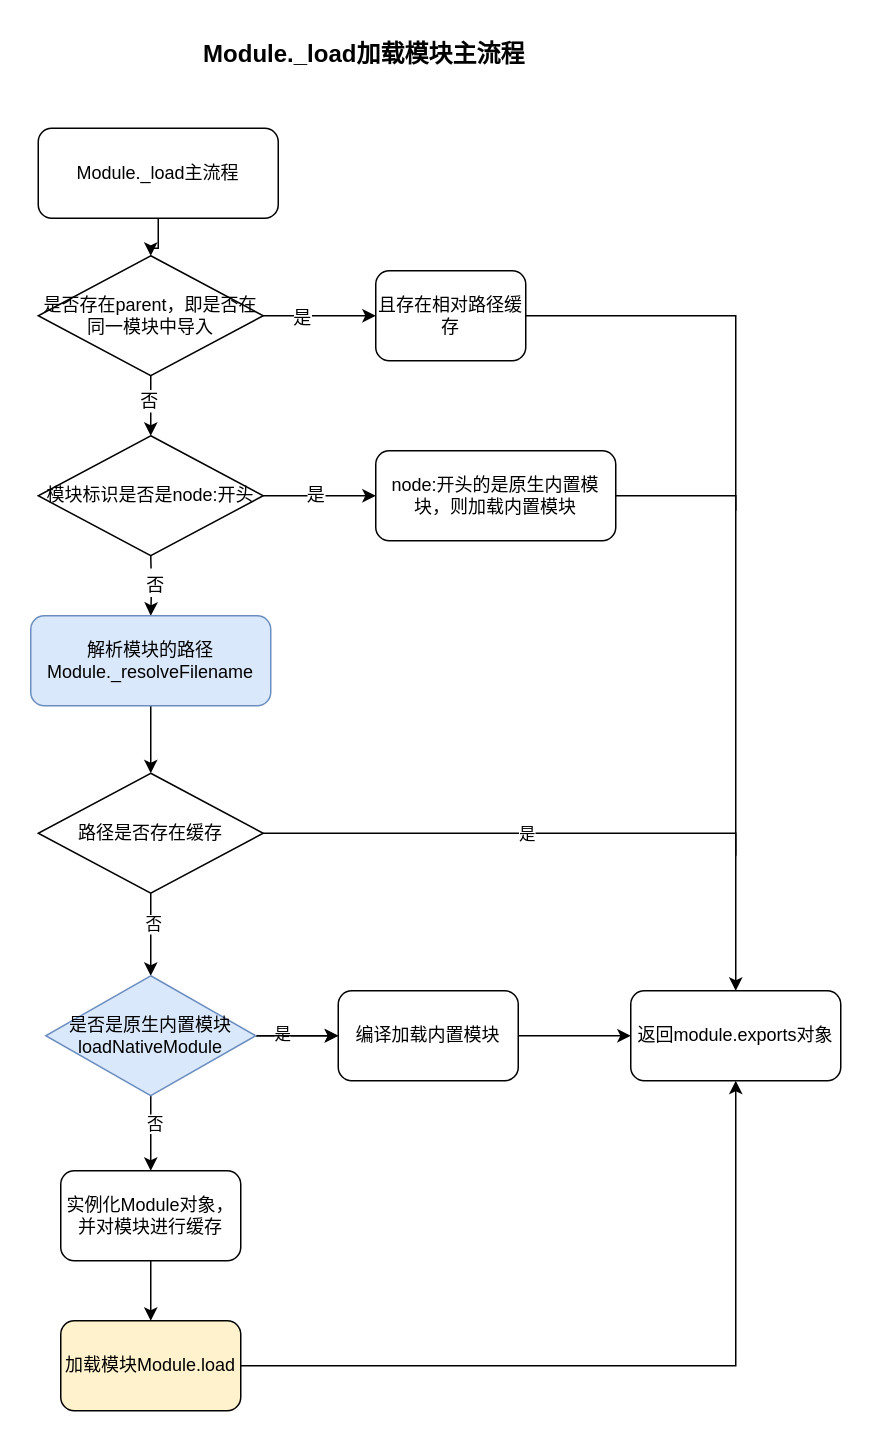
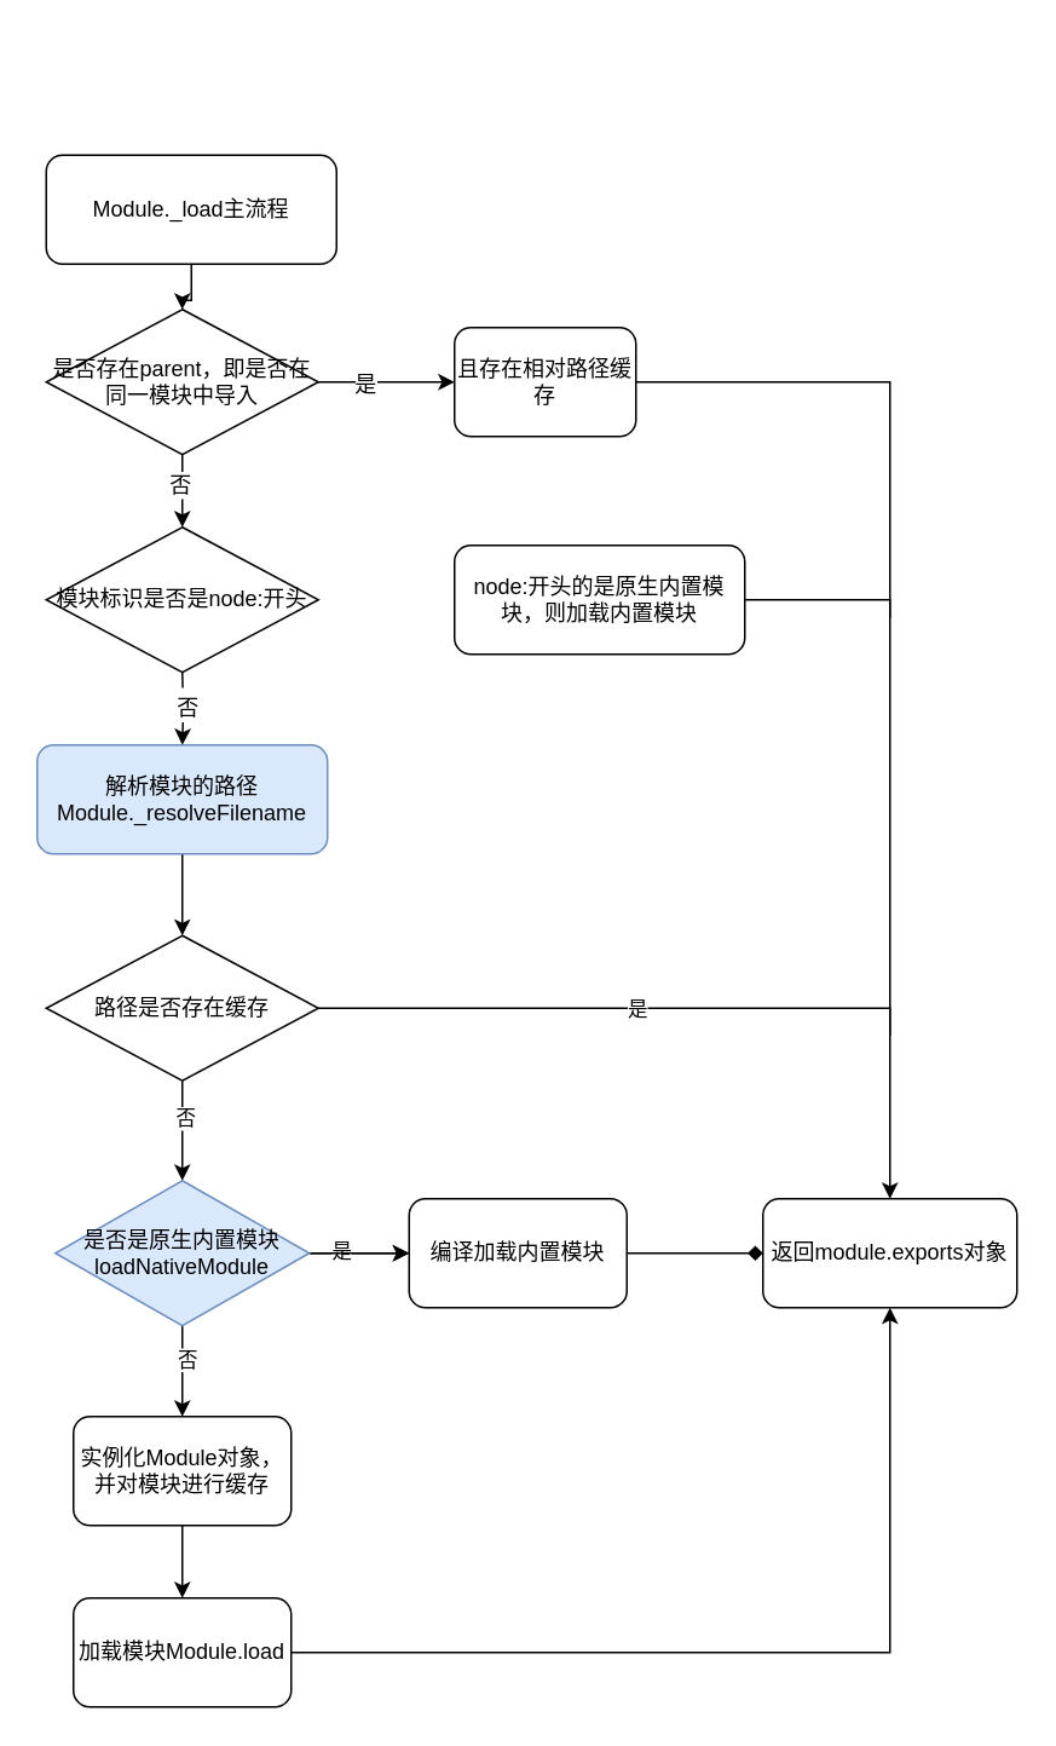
- <mxCell id="22" value="&lt;b&gt;&lt;font style=&quot;font-size: 16px;&quot;&gt;Module._load加载模块主流程&lt;/font&gt;&lt;/b&gt;" style="text;html=1;strokeColor=none;fillColor=none;align=center;verticalAlign=middle;whiteSpace=wrap;rounded=0;" parent="1" vertex="1"><mxGeometry x="120" y="20" width="245" height="30" as="geometry" /></mxCell>
- <mxCell id="27" value="" style="edgeStyle=orthogonalEdgeStyle;rounded=0;orthogonalLoop=1;jettySize=auto;html=1;fontSize=12;" parent="1" source="29" target="30" edge="1"><mxGeometry relative="1" as="geometry" /></mxCell>
- <mxCell id="28" value="是" style="edgeLabel;html=1;align=center;verticalAlign=middle;resizable=0;points=[];fontSize=12;" parent="27" vertex="1" connectable="0"><mxGeometry x="-0.106" y="2" relative="1" as="geometry"><mxPoint y="1" as="offset" /></mxGeometry></mxCell>
- <mxCell id="23" value="" style="edgeStyle=orthogonalEdgeStyle;rounded=0;orthogonalLoop=1;jettySize=auto;html=1;" parent="1" source="24" target="11" edge="1"><mxGeometry relative="1" as="geometry" /></mxCell>
+ <mxCell id="23" value="" style="edgeStyle=orthogonalEdgeStyle;rounded=0;orthogonalLoop=1;jettySize=auto;html=1;endArrow=diamond;" parent="1" source="24" target="11" edge="1"><mxGeometry relative="1" as="geometry" /></mxCell>
- <mxCell id="21" value="加载模块Module.load" style="rounded=1;whiteSpace=wrap;html=1;fillColor=#fff2cc;" parent="1" vertex="1"><mxGeometry x="40" y="880" width="120" height="60" as="geometry" /></mxCell>
+ <mxCell id="21" value="加载模块Module.load" style="rounded=1;whiteSpace=wrap;html=1;" parent="1" vertex="1"><mxGeometry x="40" y="880" width="120" height="60" as="geometry" /></mxCell>
